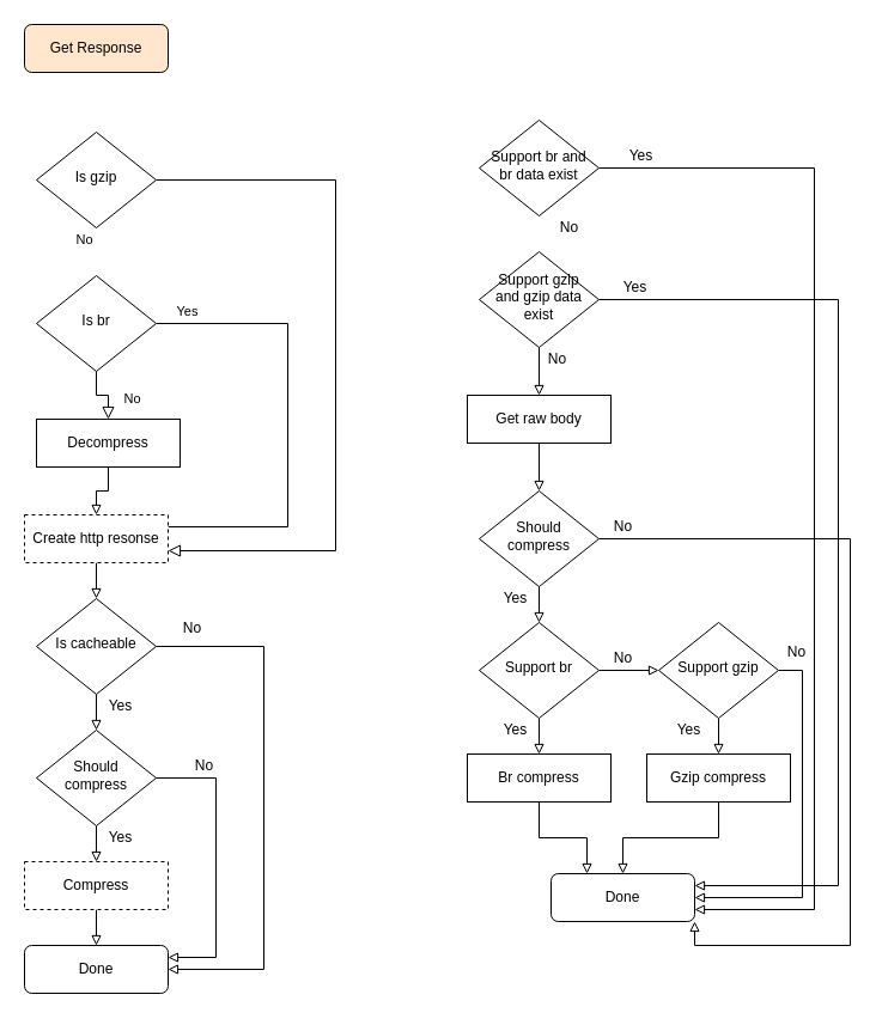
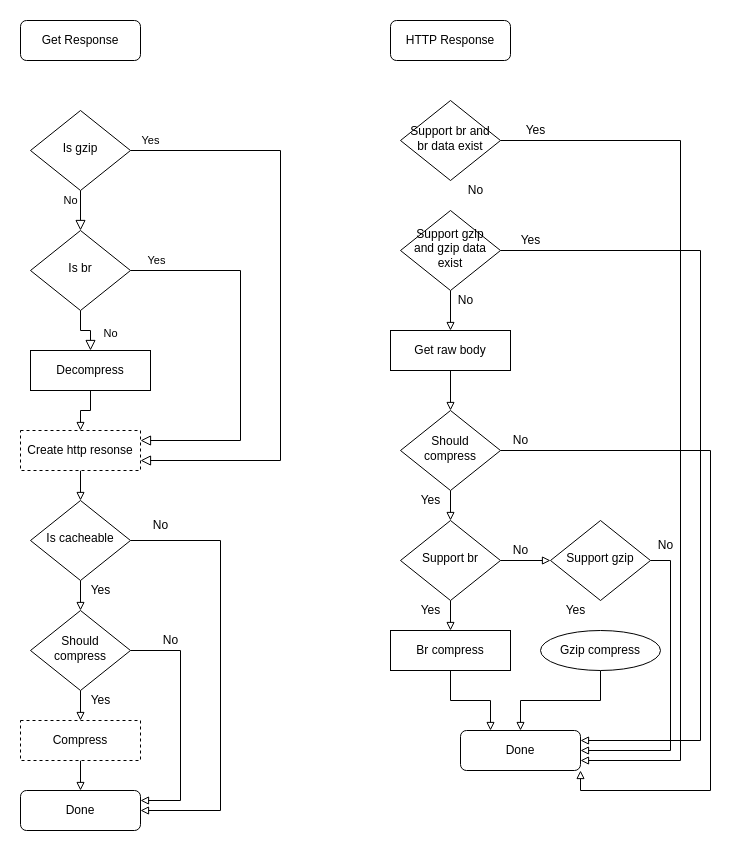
- <mxCell id="2" value="Get Response" style="rounded=1;whiteSpace=wrap;html=1;fontSize=12;glass=0;strokeWidth=1;shadow=0;fillColor=#ffe6cc;" parent="1" vertex="1"><mxGeometry x="20" y="20" width="120" height="40" as="geometry" /></mxCell>
+ <mxCell id="2" value="Get Response" style="rounded=1;whiteSpace=wrap;html=1;fontSize=12;glass=0;strokeWidth=1;shadow=0;" parent="1" vertex="1"><mxGeometry x="20" y="20" width="120" height="40" as="geometry" /></mxCell>
+ <mxCell id="26" value="HTTP Response" style="rounded=1;whiteSpace=wrap;html=1;fontSize=12;glass=0;strokeWidth=1;shadow=0;" vertex="1" parent="1"><mxGeometry x="390" y="20" width="120" height="40" as="geometry" /></mxCell>
+ <mxCell id="3" value="Yes" style="rounded=0;html=1;jettySize=auto;orthogonalLoop=1;fontSize=11;endArrow=block;endFill=0;endSize=8;strokeWidth=1;shadow=0;labelBackgroundColor=none;edgeStyle=orthogonalEdgeStyle;" parent="1" source="5" target="8" edge="1"><mxGeometry x="-1" y="86" relative="1" as="geometry"><mxPoint x="-16" y="-50" as="offset" /></mxGeometry></mxCell>
- <mxCell id="7" value="Yes" style="edgeStyle=orthogonalEdgeStyle;rounded=0;html=1;jettySize=auto;orthogonalLoop=1;fontSize=11;endArrow=none;endFill=0;endSize=8;strokeWidth=1;shadow=0;labelBackgroundColor=none;entryX=1;entryY=0.25;entryDx=0;entryDy=0;" parent="1" source="8" target="10" edge="1"><mxGeometry x="-0.861" y="10" relative="1" as="geometry"><mxPoint as="offset" /><mxPoint x="180" y="270" as="targetPoint" /><Array as="points"><mxPoint x="240" y="270" /><mxPoint x="240" y="440" /></Array></mxGeometry></mxCell>
+ <mxCell id="7" value="Yes" style="edgeStyle=orthogonalEdgeStyle;rounded=0;html=1;jettySize=auto;orthogonalLoop=1;fontSize=11;endArrow=block;endFill=0;endSize=8;strokeWidth=1;shadow=0;labelBackgroundColor=none;entryX=1;entryY=0.25;entryDx=0;entryDy=0;" parent="1" source="8" target="10" edge="1"><mxGeometry x="-0.861" y="10" relative="1" as="geometry"><mxPoint as="offset" /><mxPoint x="180" y="270" as="targetPoint" /><Array as="points"><mxPoint x="240" y="270" /><mxPoint x="240" y="440" /></Array></mxGeometry></mxCell>
- <mxCell id="45" style="edgeStyle=orthogonalEdgeStyle;rounded=0;orthogonalLoop=1;jettySize=auto;html=1;entryX=0.5;entryY=0;entryDx=0;entryDy=0;endArrow=block;endFill=0;" edge="1" parent="1" source="46" target="43"><mxGeometry relative="1" as="geometry" /></mxCell>
- <mxCell id="43" value="Gzip compress" style="rounded=0;whiteSpace=wrap;html=1;fontSize=12;glass=0;strokeWidth=1;shadow=0;" vertex="1" parent="1"><mxGeometry x="540" y="630" width="120" height="40" as="geometry" /></mxCell>
+ <mxCell id="43" value="Gzip compress" style="ellipse;whiteSpace=wrap;html=1;fontSize=12;glass=0;strokeWidth=1;shadow=0;" vertex="1" parent="1"><mxGeometry x="540" y="630" width="120" height="40" as="geometry" /></mxCell>
